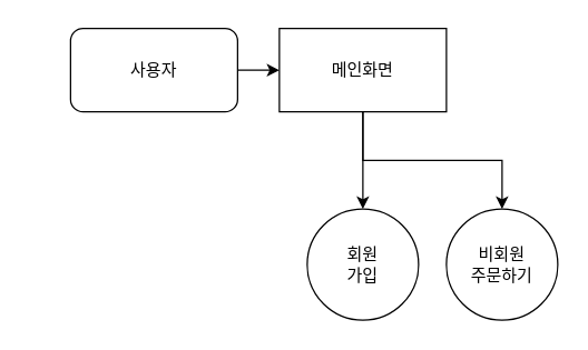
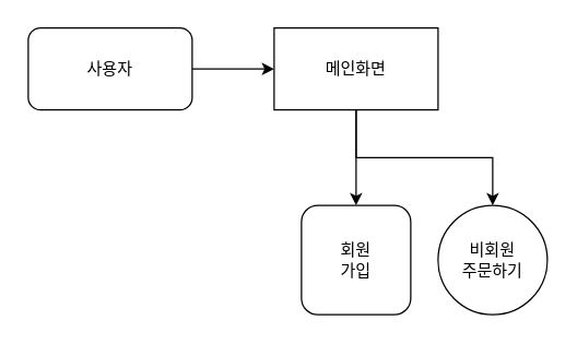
- <mxCell id="8" value="사용자" style="rounded=1;whiteSpace=wrap;html=1;" parent="1" vertex="1"><mxGeometry x="50" y="20" width="120" height="60" as="geometry" /></mxCell>
+ <mxCell id="8" value="사용자" style="rounded=1;whiteSpace=wrap;html=1;" parent="1" vertex="1"><mxGeometry y="20" width="120" height="60" as="geometry" x="20" /></mxCell>
- <mxCell id="5" value="회원&lt;br&gt;가입" style="ellipse;whiteSpace=wrap;html=1;aspect=fixed;" parent="1" vertex="1"><mxGeometry x="220" y="150" width="80" height="80" as="geometry" /></mxCell>
+ <mxCell id="5" value="회원&lt;br&gt;가입" style="whiteSpace=wrap;html=1;aspect=fixed;rounded=1;" parent="1" vertex="1"><mxGeometry x="220" y="150" width="80" height="80" as="geometry" /></mxCell>
